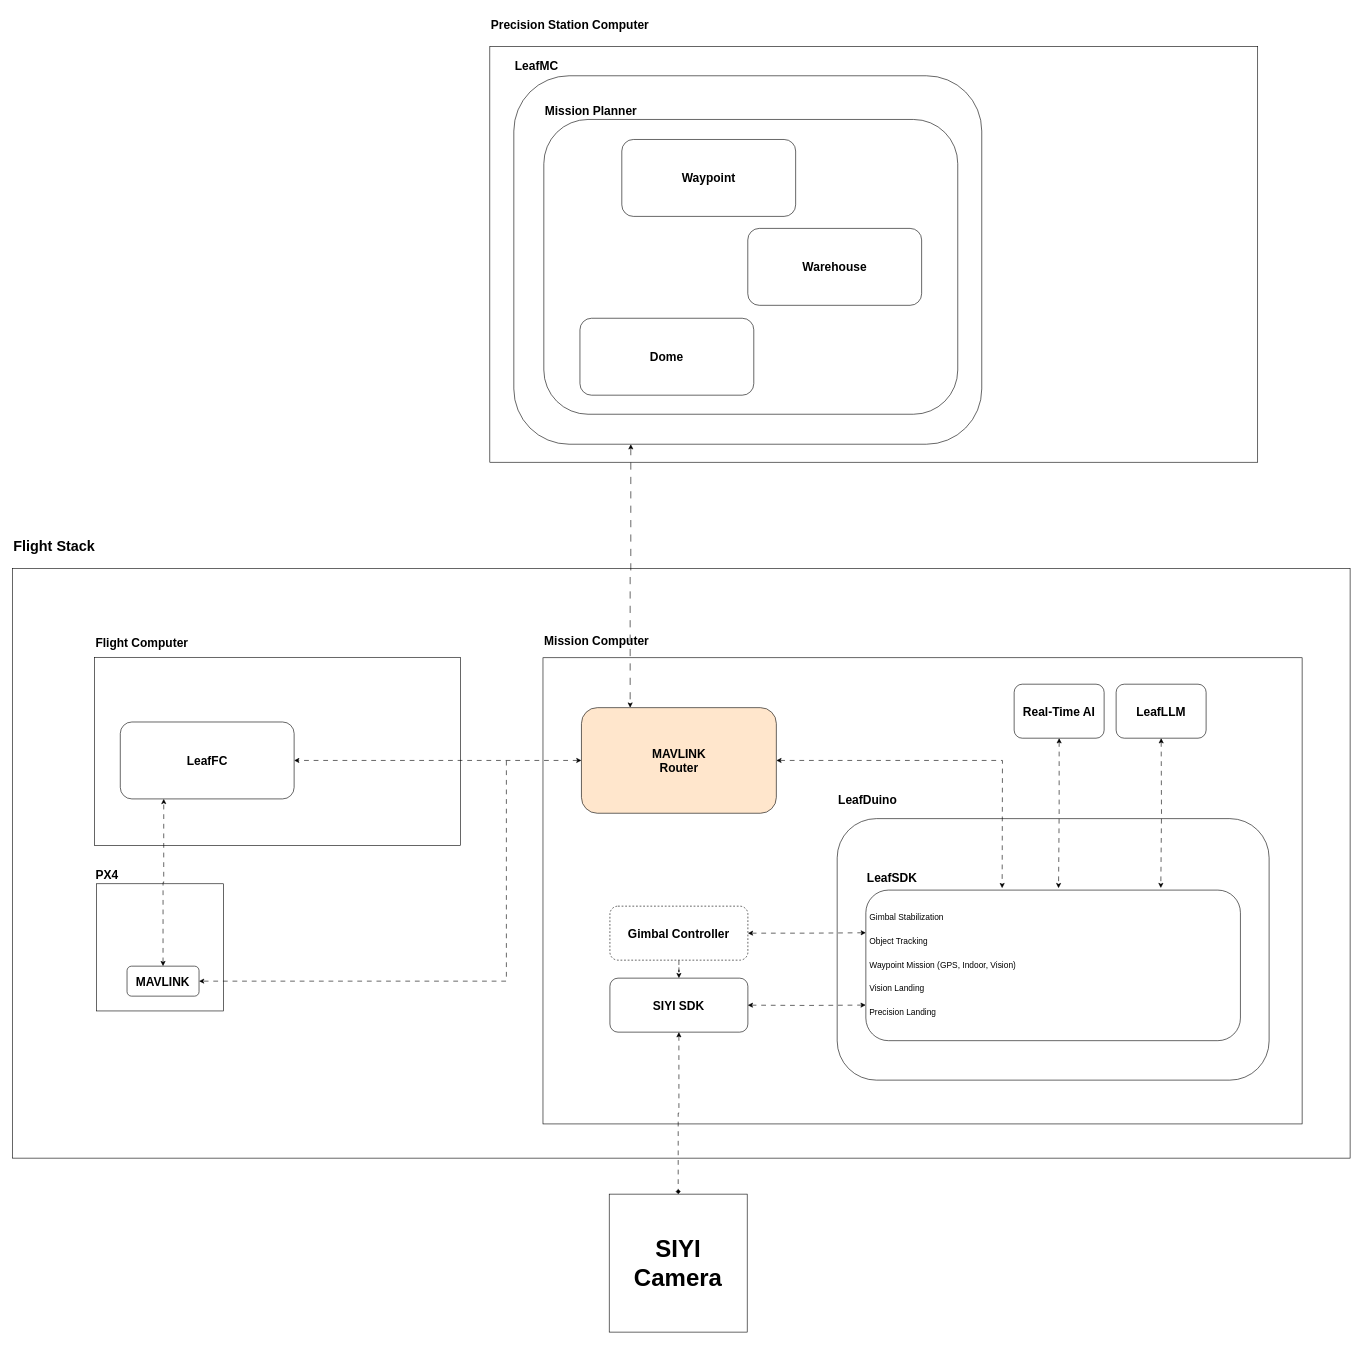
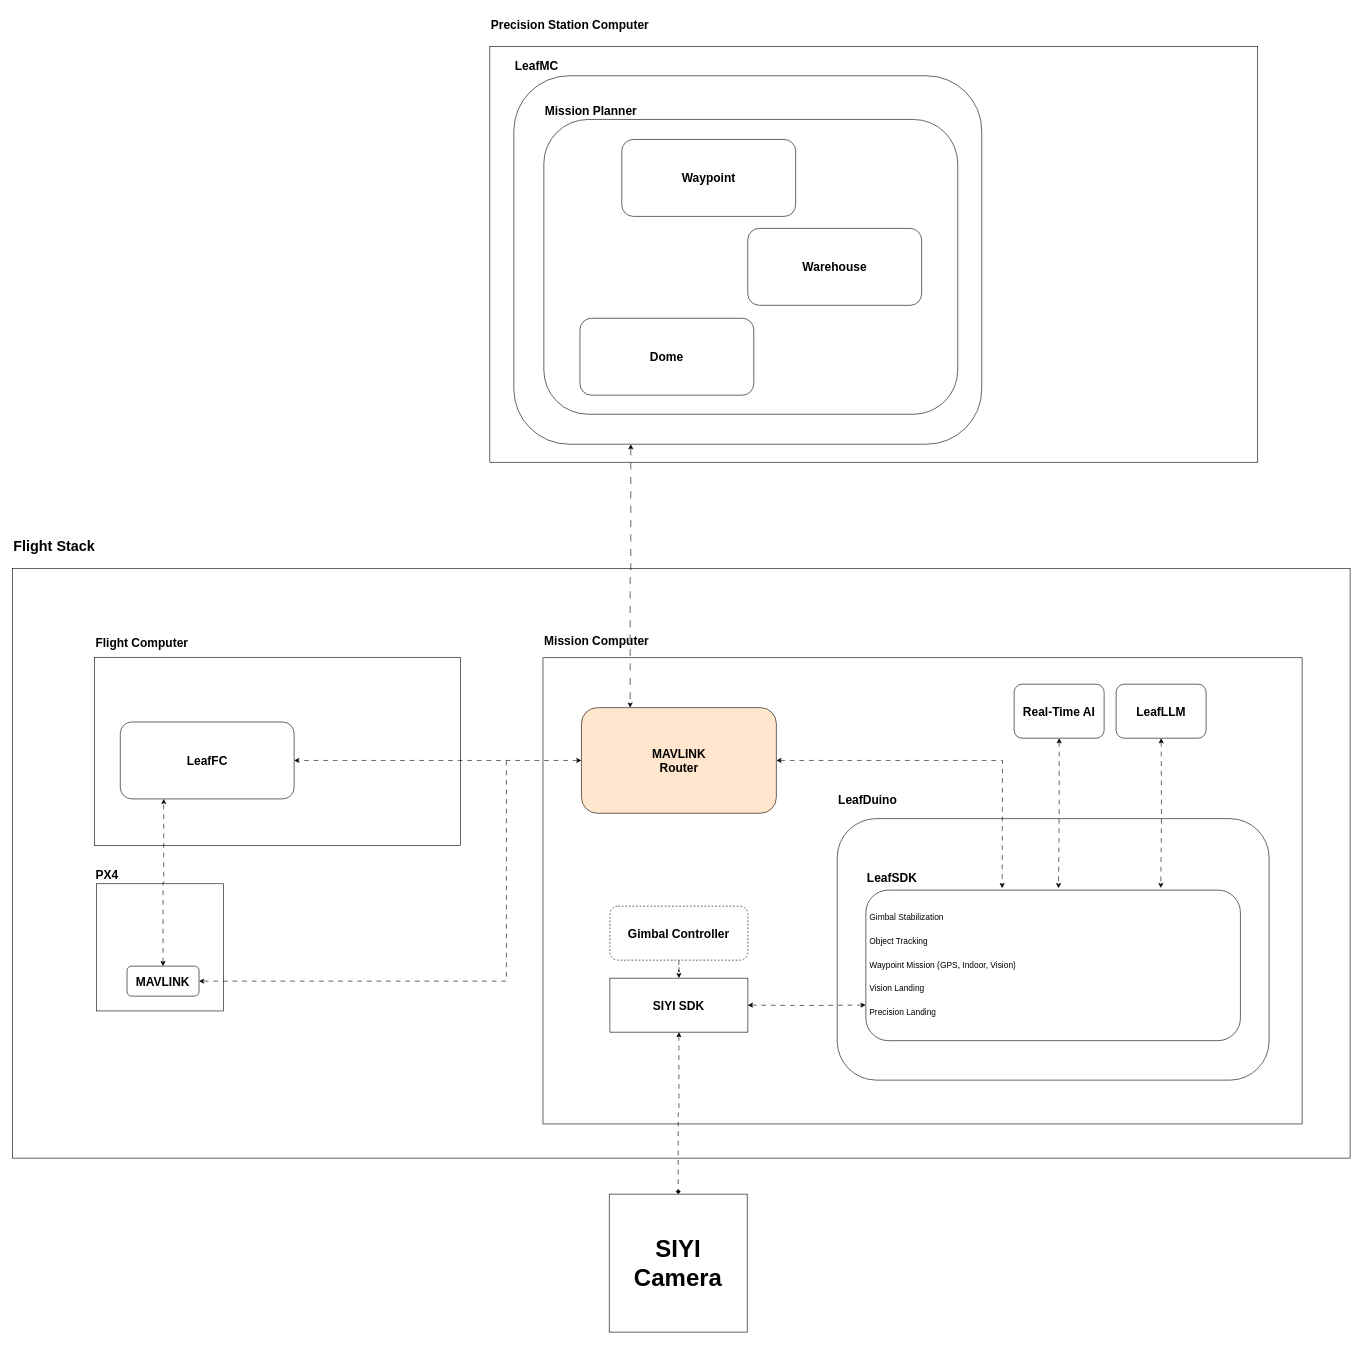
- <mxCell id="25" style="edgeStyle=orthogonalEdgeStyle;rounded=0;orthogonalLoop=1;jettySize=auto;html=1;exitX=1;exitY=0.5;exitDx=0;exitDy=0;fontFamily=Helvetica;fontSize=12;fontColor=default;startArrow=classic;startFill=1;endArrow=classic;endFill=1;dashed=1;dashPattern=8 8;entryX=0;entryY=0.153;entryDx=0;entryDy=0;entryPerimeter=0;" parent="9" source="27" target="21" edge="1"><mxGeometry relative="1" as="geometry"><mxPoint x="341.56" y="553.281" as="sourcePoint" /><mxPoint x="538.4" y="531.78" as="targetPoint" /><Array as="points" /></mxGeometry></mxCell>
- <mxCell id="13" value="&lt;font style=&quot;font-size: 20px;&quot;&gt;&lt;b&gt;SIYI SDK&lt;/b&gt;&lt;/font&gt;" style="rounded=1;whiteSpace=wrap;html=1;" parent="9" vertex="1"><mxGeometry x="111.56" y="611.781" width="230" height="90" as="geometry" /></mxCell>
+ <mxCell id="13" value="&lt;font style=&quot;font-size: 20px;&quot;&gt;&lt;b&gt;SIYI SDK&lt;/b&gt;&lt;/font&gt;" style="whiteSpace=wrap;html=1;rounded=0;" parent="9" vertex="1"><mxGeometry x="111.56" y="611.781" width="230" height="90" as="geometry" /></mxCell>
